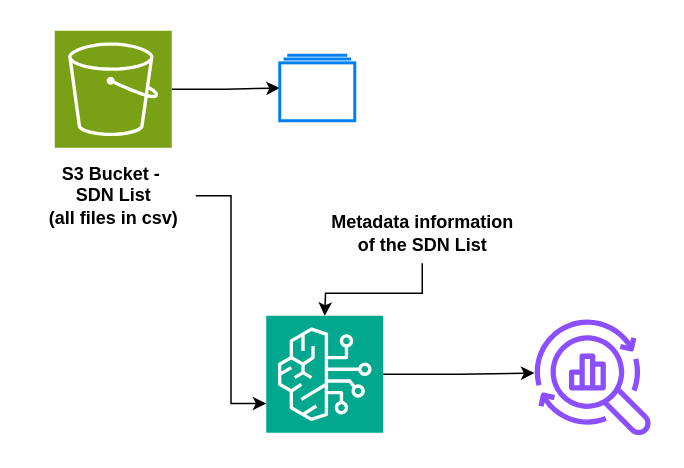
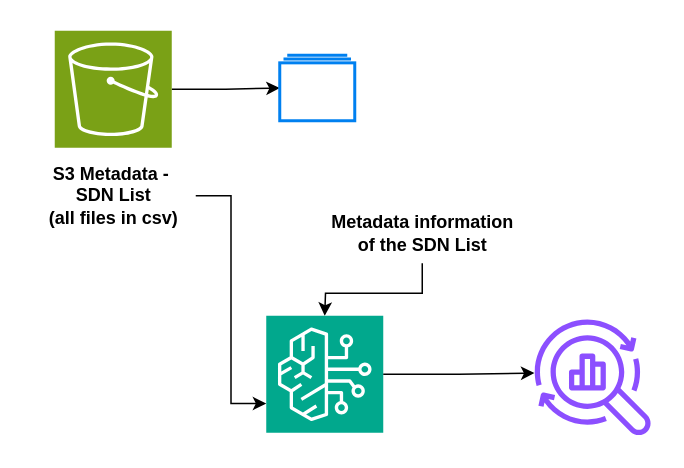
- <mxCell id="4" value="&lt;b&gt;S3 Bucket -&amp;nbsp;&lt;/b&gt;&lt;div&gt;&lt;b&gt;SDN List&lt;br&gt;(all files in csv)&lt;/b&gt;&lt;/div&gt;" style="text;html=1;align=center;verticalAlign=middle;resizable=0;points=[];autosize=1;strokeColor=none;fillColor=none;" vertex="1" parent="1"><mxGeometry x="20" y="100" width="110" height="60" as="geometry" /></mxCell>
+ <mxCell id="4" value="&lt;b&gt;S3 Metadata -&amp;nbsp;&lt;/b&gt;&lt;div&gt;&lt;b&gt;SDN List&lt;br&gt;(all files in csv)&lt;/b&gt;&lt;/div&gt;" style="text;html=1;align=center;verticalAlign=middle;resizable=0;points=[];autosize=1;strokeColor=none;fillColor=none;" vertex="1" parent="1"><mxGeometry x="20" y="100" width="110" height="60" as="geometry" /></mxCell>
